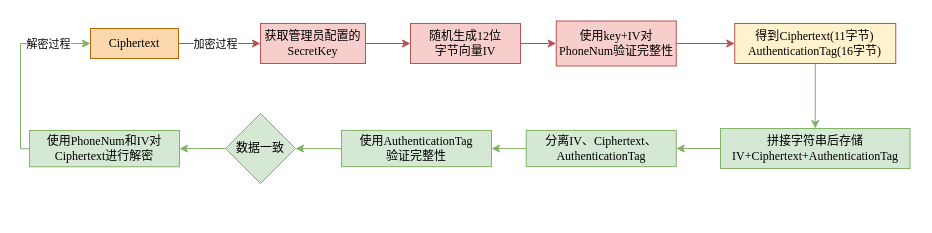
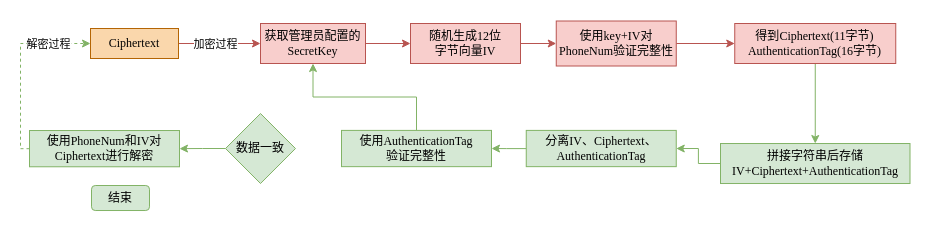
- <mxCell id="12" value="得到&lt;font face=&quot;Times New Roman&quot;&gt;Ciphertext(11&lt;/font&gt;字节&lt;font face=&quot;Times New Roman&quot;&gt;)&lt;/font&gt;&lt;br&gt;&lt;font face=&quot;Times New Roman&quot;&gt;AuthenticationTag&lt;/font&gt;(16字节)" style="rounded=0;whiteSpace=wrap;html=1;fillColor=#fff2cc;strokeColor=#b85450;fontFamily=宋体;" parent="1" vertex="1"><mxGeometry x="734.25" y="23" width="161" height="40" as="geometry" /></mxCell>
+ <mxCell id="12" value="得到&lt;font face=&quot;Times New Roman&quot;&gt;Ciphertext(11&lt;/font&gt;字节&lt;font face=&quot;Times New Roman&quot;&gt;)&lt;/font&gt;&lt;br&gt;&lt;font face=&quot;Times New Roman&quot;&gt;AuthenticationTag&lt;/font&gt;(16字节)" style="rounded=0;whiteSpace=wrap;html=1;fillColor=#f8cecc;strokeColor=#b85450;fontFamily=宋体;" parent="1" vertex="1"><mxGeometry x="734.25" y="23" width="161" height="40" as="geometry" /></mxCell>
- <mxCell id="17" style="edgeStyle=orthogonalEdgeStyle;rounded=0;orthogonalLoop=1;jettySize=auto;html=1;entryX=0;entryY=0.5;entryDx=0;entryDy=0;fillColor=#d5e8d4;strokeColor=#82b366;fontFamily=宋体;" parent="1" source="19" target="4" edge="1"><mxGeometry relative="1" as="geometry"><Array as="points"><mxPoint x="20" y="148" /><mxPoint x="20" y="43" /></Array></mxGeometry></mxCell>
+ <mxCell id="17" style="edgeStyle=orthogonalEdgeStyle;rounded=0;orthogonalLoop=1;jettySize=auto;html=1;entryX=0;entryY=0.5;entryDx=0;entryDy=0;fillColor=#d5e8d4;strokeColor=#82b366;fontFamily=宋体;dashed=1;" parent="1" source="19" target="4" edge="1"><mxGeometry relative="1" as="geometry"><Array as="points"><mxPoint x="20" y="148" /><mxPoint x="20" y="43" /></Array></mxGeometry></mxCell>
- <mxCell id="20" style="edgeStyle=orthogonalEdgeStyle;rounded=0;orthogonalLoop=1;jettySize=auto;html=1;entryX=1;entryY=0.5;entryDx=0;entryDy=0;fillColor=#d5e8d4;strokeColor=#82b366;fontFamily=宋体;" parent="1" source="21" target="23" edge="1"><mxGeometry relative="1" as="geometry" /></mxCell>
+ <mxCell id="20" style="edgeStyle=orthogonalEdgeStyle;rounded=0;orthogonalLoop=1;jettySize=auto;html=1;fillColor=#d5e8d4;strokeColor=#82b366;fontFamily=宋体;" parent="1" source="21" target="6" edge="1"><mxGeometry relative="1" as="geometry" /></mxCell>
- <mxCell id="14" value="拼接字符串后存储&lt;font face=&quot;Times New Roman&quot;&gt;IV+Ciphertext+AuthenticationTag&lt;/font&gt;" style="rounded=0;whiteSpace=wrap;html=1;fillColor=#d5e8d4;strokeColor=#82b366;fontFamily=宋体;" parent="1" vertex="1"><mxGeometry x="720" y="128.02" width="189.5" height="40" as="geometry" /></mxCell>
+ <mxCell id="14" value="拼接字符串后存储&lt;font face=&quot;Times New Roman&quot;&gt;IV+Ciphertext+AuthenticationTag&lt;/font&gt;" style="rounded=0;whiteSpace=wrap;html=1;fillColor=#d5e8d4;strokeColor=#82b366;fontFamily=宋体;" parent="1" vertex="1"><mxGeometry x="720" y="143.02" width="189.5" height="40" as="geometry" /></mxCell>
+ <mxCell id="24" value="结束" style="rounded=1;whiteSpace=wrap;html=1;fillColor=#d5e8d4;strokeColor=#82b366;fontFamily=宋体;" parent="1" vertex="1"><mxGeometry x="91" y="185" width="58" height="25.02" as="geometry" /></mxCell>
